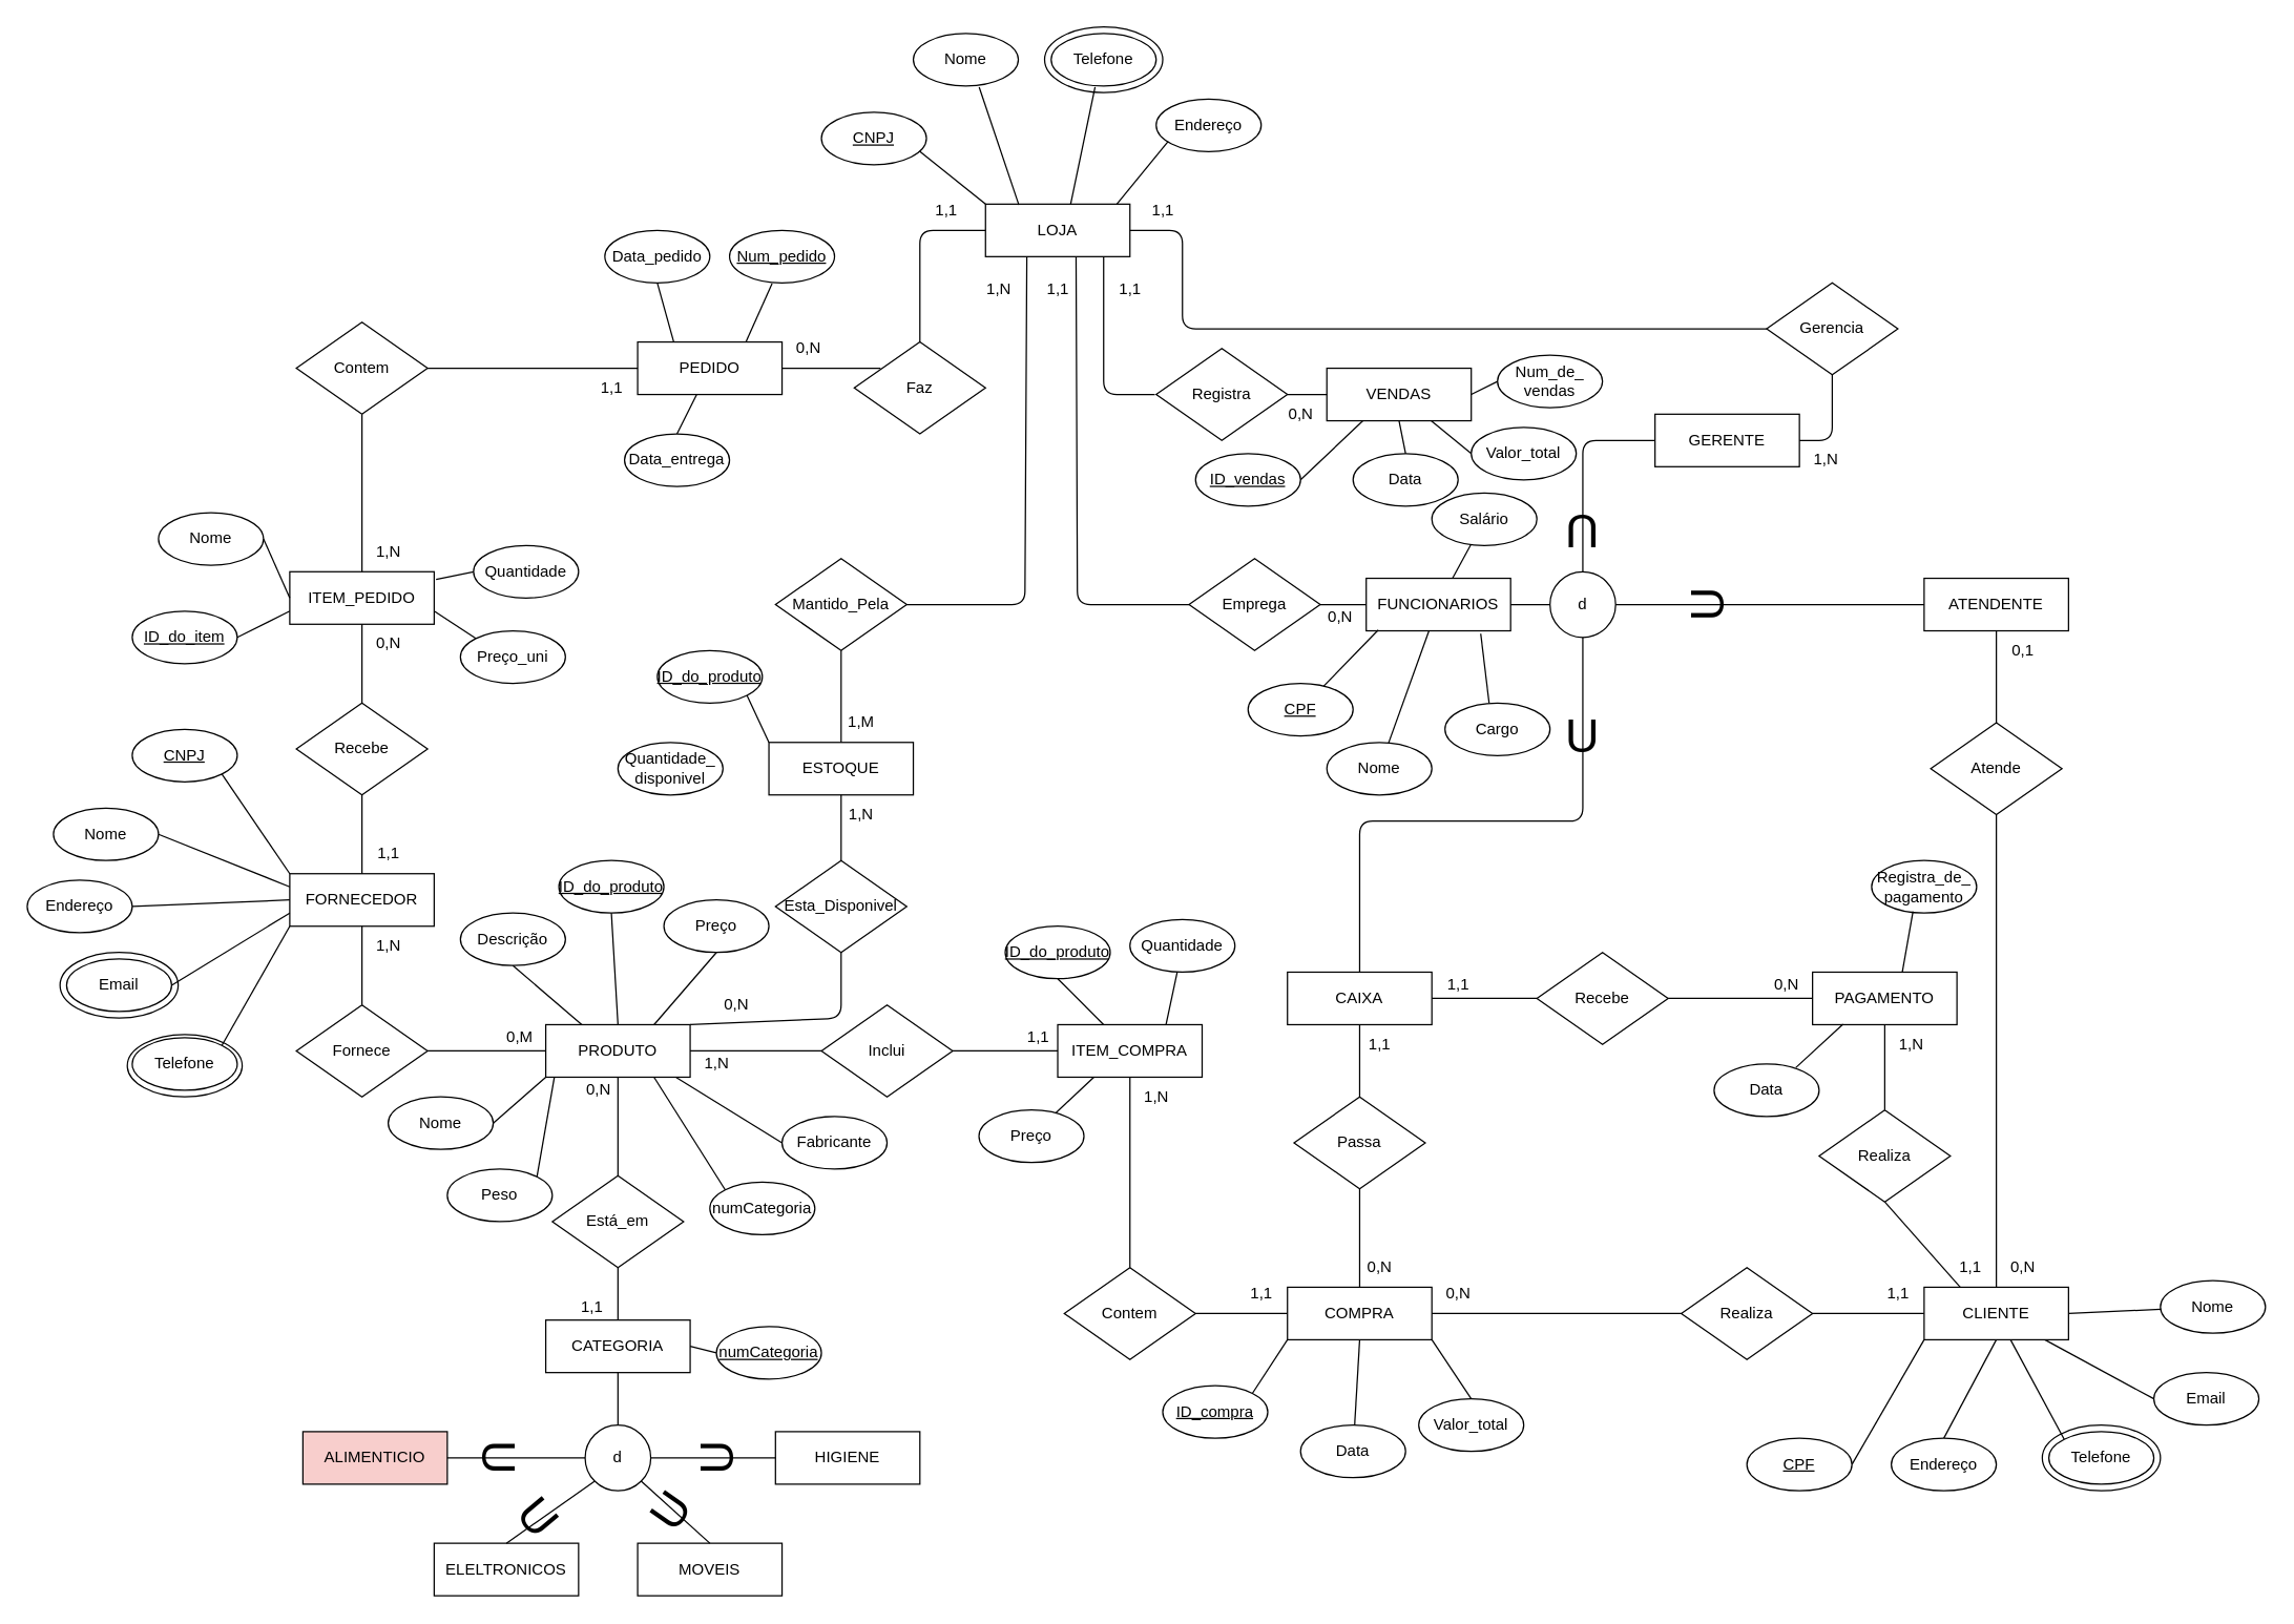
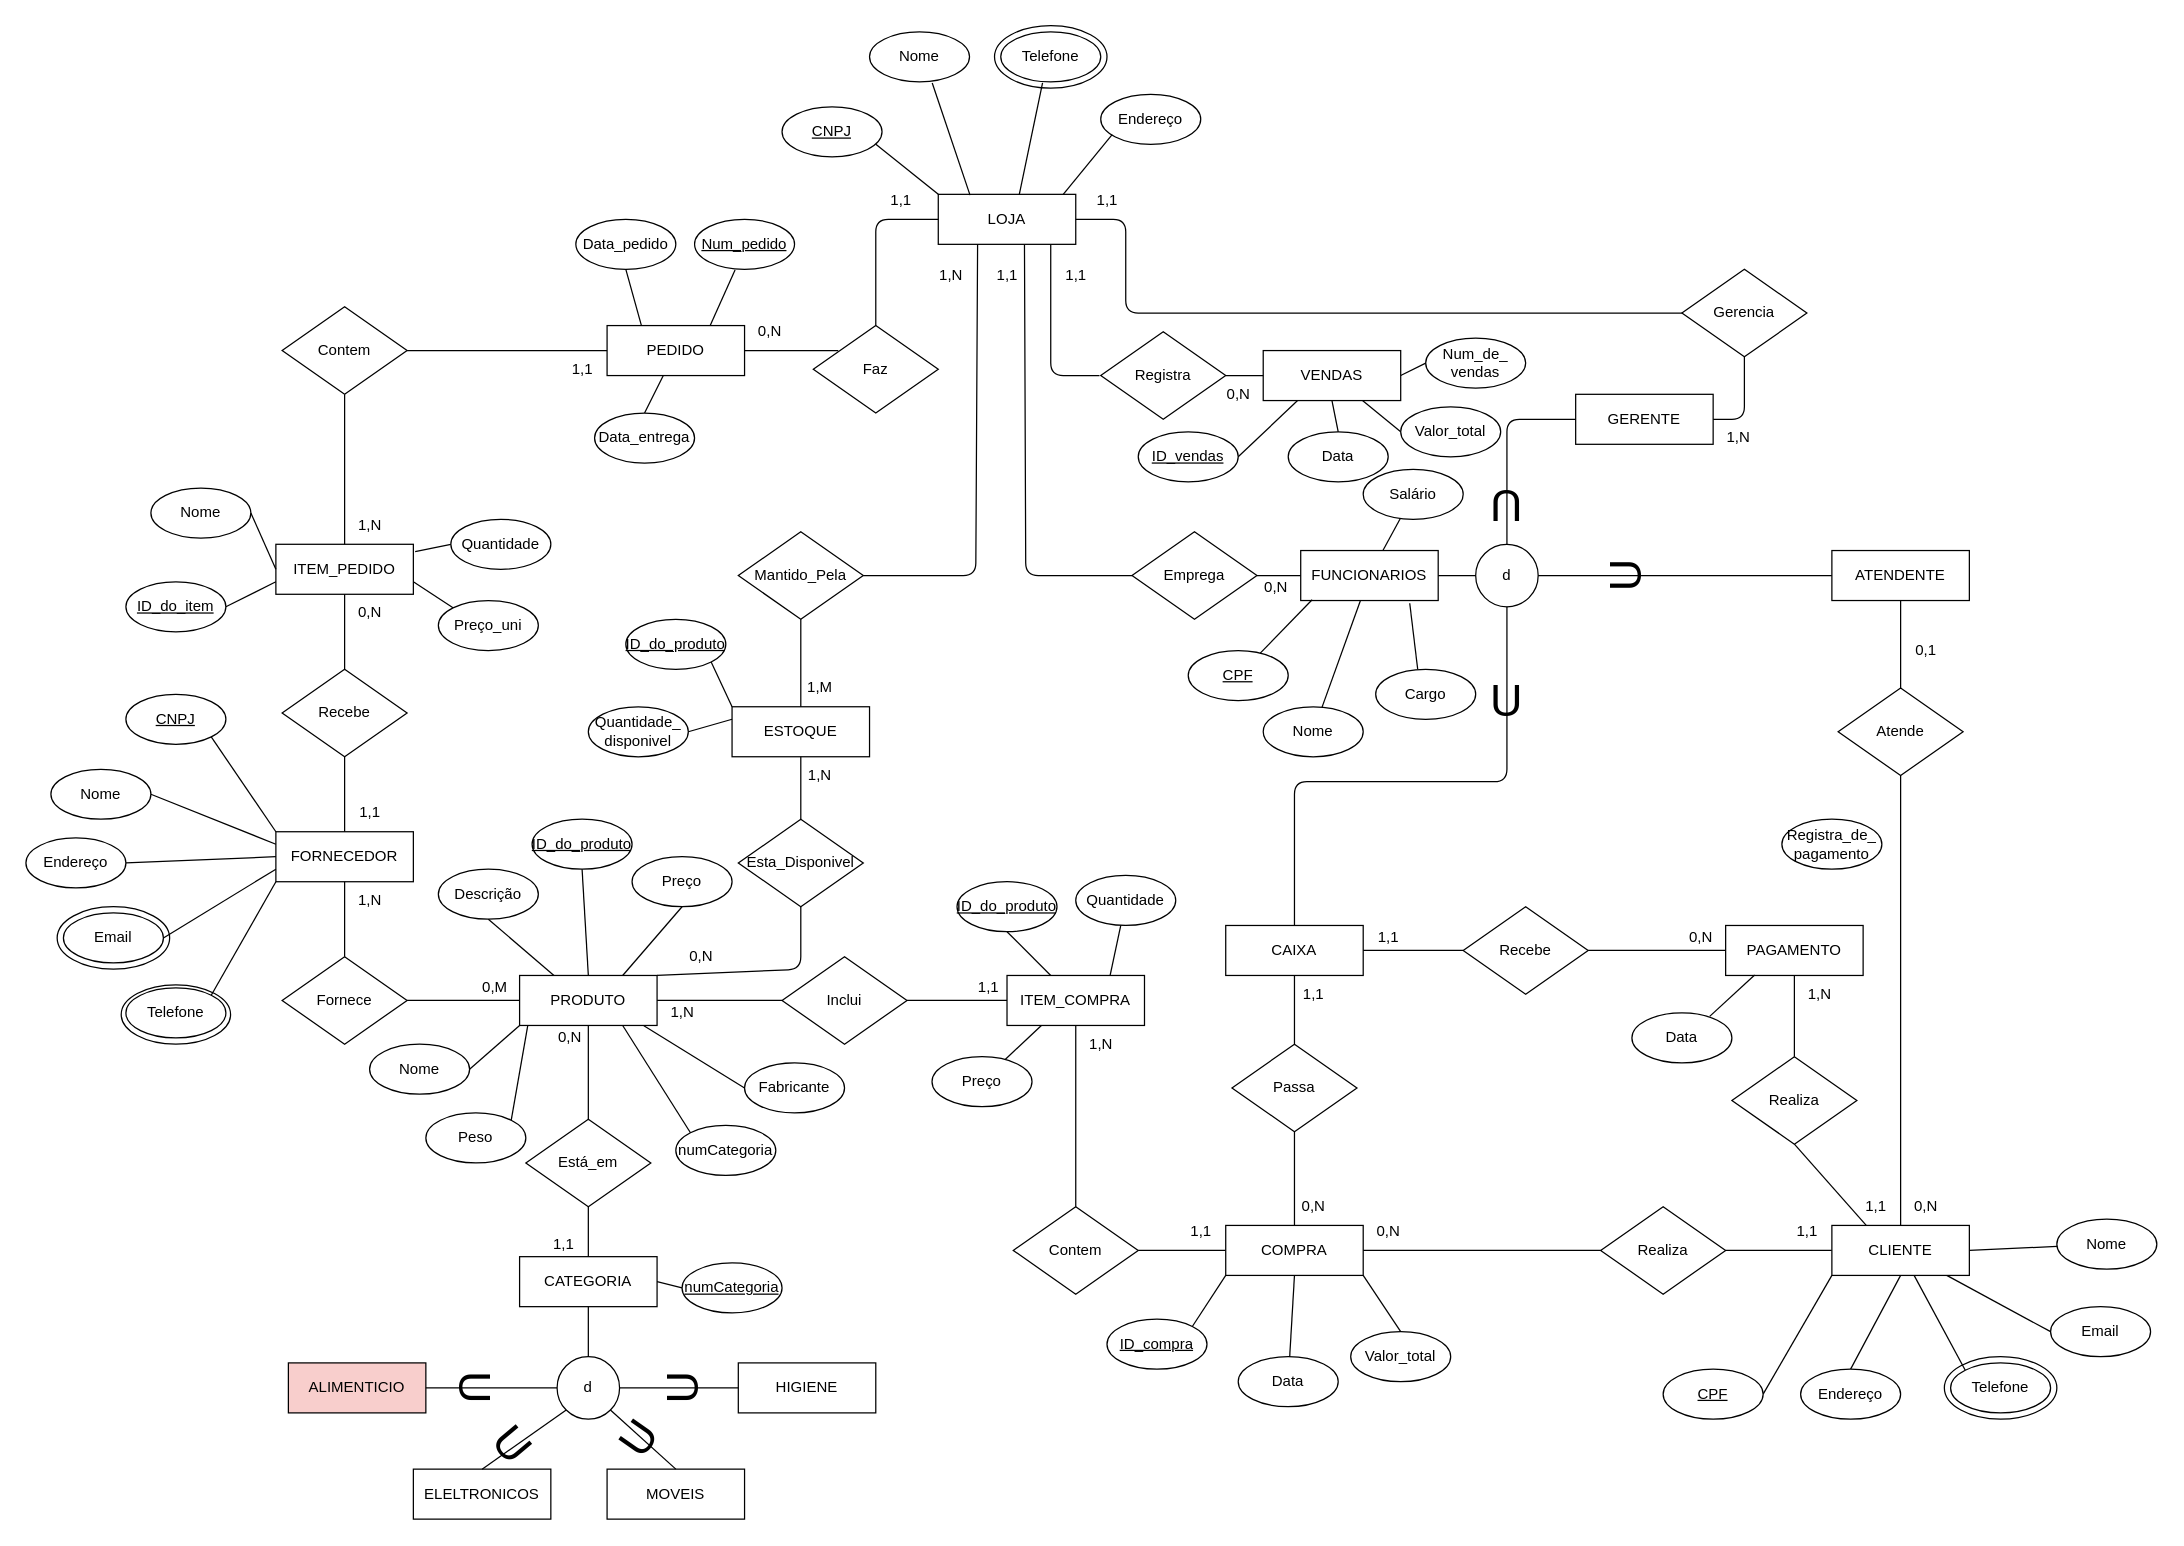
- <mxCell id="113" value="0,1" style="text;html=1;align=center;verticalAlign=middle;resizable=0;points=[];autosize=1;strokeColor=none;fillColor=none;" vertex="1" parent="1"><mxGeometry x="1520" y="480" width="40" height="30" as="geometry" /></mxCell>
+ <mxCell id="113" value="0,1" style="text;html=1;align=center;verticalAlign=middle;resizable=0;points=[];autosize=1;strokeColor=none;fillColor=none;" vertex="1" parent="1"><mxGeometry x="1520" y="505" width="40" height="30" as="geometry" /></mxCell>
+ <mxCell id="179" value="" style="endArrow=none;html=1;exitX=0;exitY=0.25;exitDx=0;exitDy=0;entryX=1;entryY=0.5;entryDx=0;entryDy=0;" edge="1" parent="1" source="27" target="177"><mxGeometry width="50" height="50" relative="1" as="geometry"><mxPoint x="650" y="575" as="sourcePoint" /><mxPoint x="650" y="505" as="targetPoint" /></mxGeometry></mxCell>
- <mxCell id="213" style="endArrow=none;html=1;entryX=0.394;entryY=0.968;entryDx=0;entryDy=0;entryPerimeter=0;exitX=0.621;exitY=0.007;exitDx=0;exitDy=0;exitPerimeter=0;" edge="1" parent="1" source="73" target="212"><mxGeometry relative="1" as="geometry"><mxPoint x="1421.923" y="750" as="sourcePoint" /><mxPoint x="1370" y="705" as="targetPoint" /></mxGeometry></mxCell>
